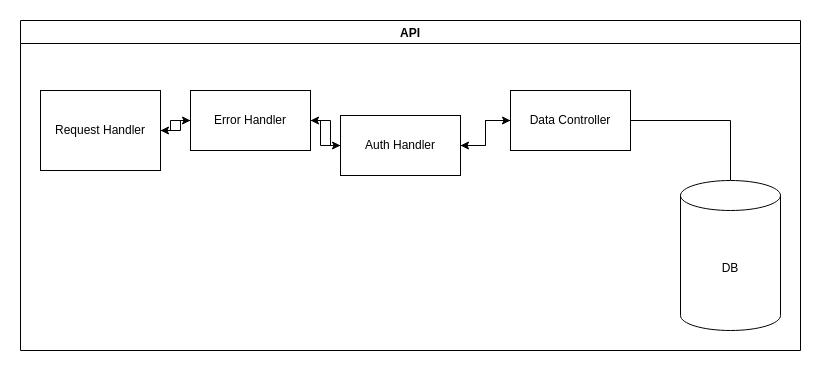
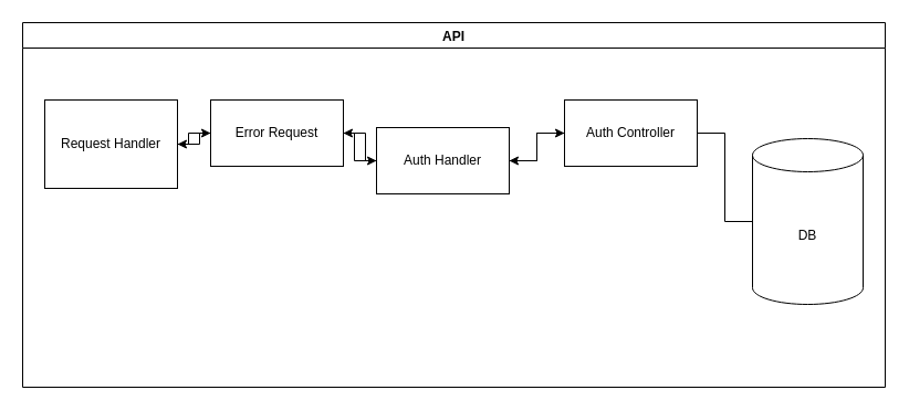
- <mxCell id="7" value="Error Handler" style="rounded=0;whiteSpace=wrap;html=1;" vertex="1" parent="2"><mxGeometry x="170" y="70" width="120" height="60" as="geometry" /></mxCell>
+ <mxCell id="7" value="Error Request" style="rounded=0;whiteSpace=wrap;html=1;" vertex="1" parent="2"><mxGeometry x="170" y="70" width="120" height="60" as="geometry" /></mxCell>
- <mxCell id="13" value="Data Controller" style="rounded=0;whiteSpace=wrap;html=1;" vertex="1" parent="2"><mxGeometry x="490" y="70" width="120" height="60" as="geometry" /></mxCell>
+ <mxCell id="13" value="Auth Controller" style="rounded=0;whiteSpace=wrap;html=1;" vertex="1" parent="2"><mxGeometry x="490" y="70" width="120" height="60" as="geometry" /></mxCell>
- <mxCell id="14" value="DB" style="shape=cylinder3;whiteSpace=wrap;html=1;boundedLbl=1;backgroundOutline=1;size=15;" vertex="1" parent="2"><mxGeometry x="660" y="160" width="100" height="150" as="geometry" /></mxCell>
+ <mxCell id="14" value="DB" style="shape=cylinder3;whiteSpace=wrap;html=1;boundedLbl=1;backgroundOutline=1;size=15;" vertex="1" parent="2"><mxGeometry x="660" y="105" width="100" height="150" as="geometry" /></mxCell>
